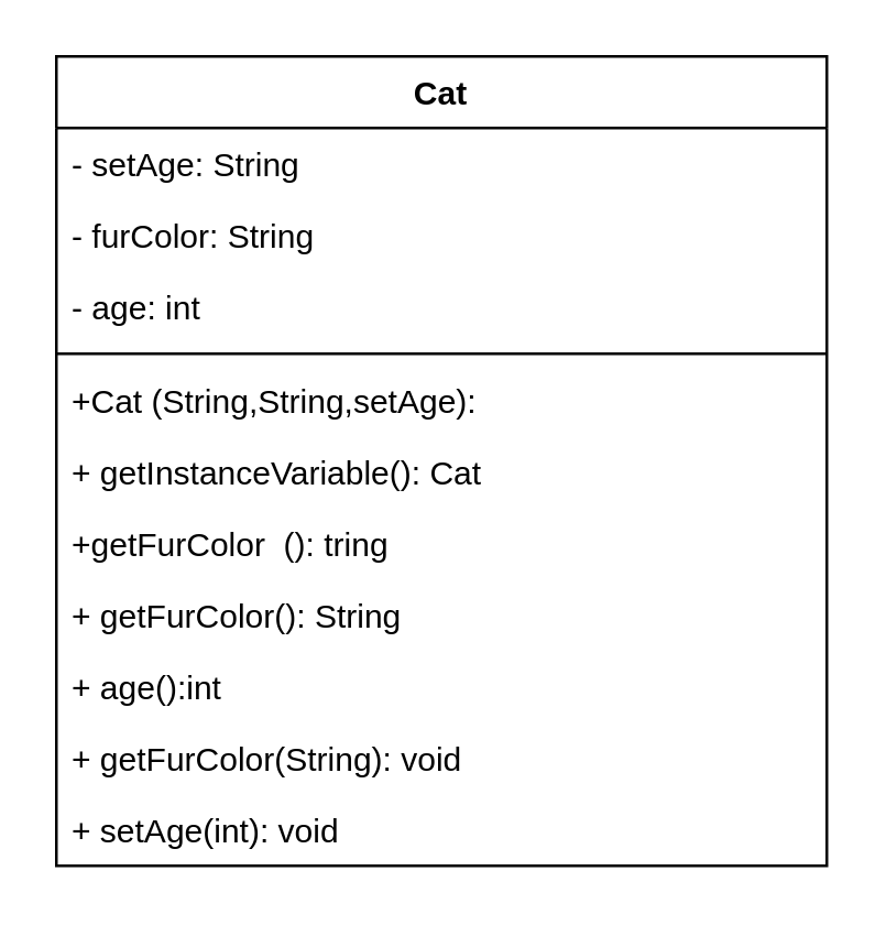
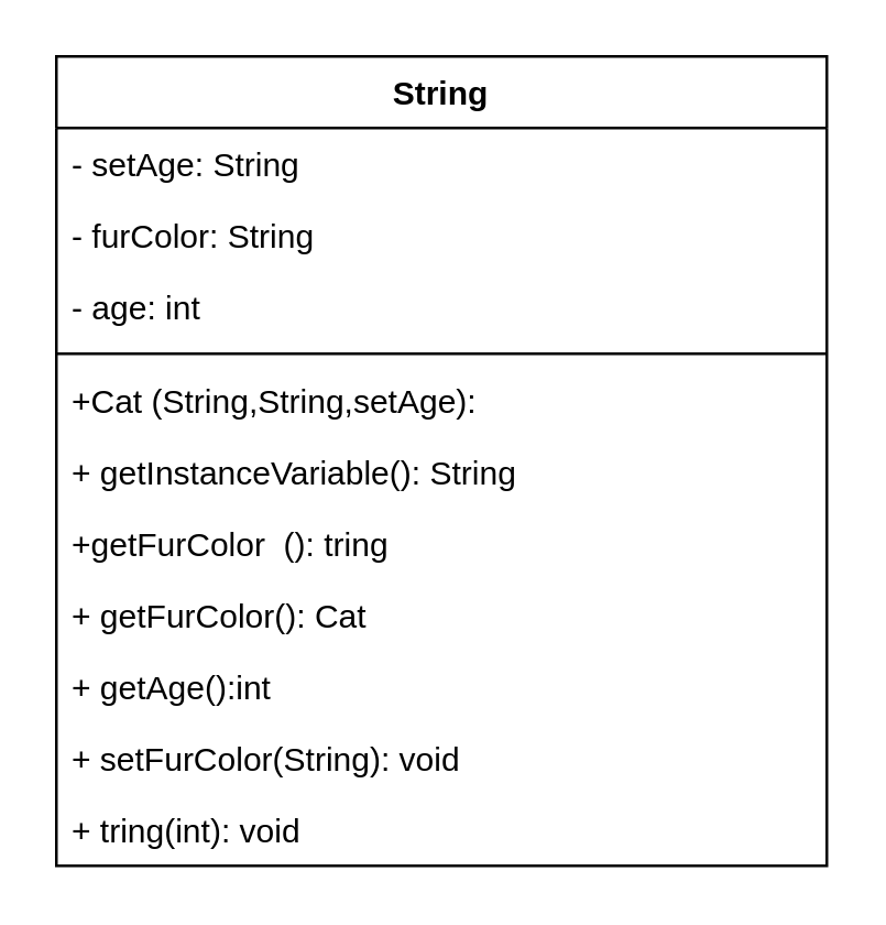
- <mxCell id="2" value="Cat" style="swimlane;fontStyle=1;align=center;verticalAlign=top;childLayout=stackLayout;horizontal=1;startSize=26;horizontalStack=0;resizeParent=1;resizeParentMax=0;resizeLast=0;collapsible=1;marginBottom=0;" parent="1" vertex="1"><mxGeometry x="20" y="20" width="280" height="294" as="geometry" /></mxCell>
+ <mxCell id="2" value="String" style="swimlane;fontStyle=1;align=center;verticalAlign=top;childLayout=stackLayout;horizontal=1;startSize=26;horizontalStack=0;resizeParent=1;resizeParentMax=0;resizeLast=0;collapsible=1;marginBottom=0;" parent="1" vertex="1"><mxGeometry x="20" y="20" width="280" height="294" as="geometry" /></mxCell>
- <mxCell id="8" value="+ getInstanceVariable(): Cat" style="text;strokeColor=none;fillColor=none;align=left;verticalAlign=top;spacingLeft=4;spacingRight=4;overflow=hidden;rotatable=0;points=[[0,0.5],[1,0.5]];portConstraint=eastwest;" parent="2" vertex="1"><mxGeometry y="138" width="280" height="26" as="geometry" /></mxCell>
+ <mxCell id="8" value="+ getInstanceVariable(): String" style="text;strokeColor=none;fillColor=none;align=left;verticalAlign=top;spacingLeft=4;spacingRight=4;overflow=hidden;rotatable=0;points=[[0,0.5],[1,0.5]];portConstraint=eastwest;" parent="2" vertex="1"><mxGeometry y="138" width="280" height="26" as="geometry" /></mxCell>
- <mxCell id="10" value="+ getFurColor(): String" style="text;strokeColor=none;fillColor=none;align=left;verticalAlign=top;spacingLeft=4;spacingRight=4;overflow=hidden;rotatable=0;points=[[0,0.5],[1,0.5]];portConstraint=eastwest;" parent="2" vertex="1"><mxGeometry y="190" width="280" height="26" as="geometry" /></mxCell>
+ <mxCell id="10" value="+ getFurColor(): Cat" style="text;strokeColor=none;fillColor=none;align=left;verticalAlign=top;spacingLeft=4;spacingRight=4;overflow=hidden;rotatable=0;points=[[0,0.5],[1,0.5]];portConstraint=eastwest;" parent="2" vertex="1"><mxGeometry y="190" width="280" height="26" as="geometry" /></mxCell>
- <mxCell id="11" value="+ age():int " style="text;strokeColor=none;fillColor=none;align=left;verticalAlign=top;spacingLeft=4;spacingRight=4;overflow=hidden;rotatable=0;points=[[0,0.5],[1,0.5]];portConstraint=eastwest;" parent="2" vertex="1"><mxGeometry y="216" width="280" height="26" as="geometry" /></mxCell>
+ <mxCell id="11" value="+ getAge():int " style="text;strokeColor=none;fillColor=none;align=left;verticalAlign=top;spacingLeft=4;spacingRight=4;overflow=hidden;rotatable=0;points=[[0,0.5],[1,0.5]];portConstraint=eastwest;" parent="2" vertex="1"><mxGeometry y="216" width="280" height="26" as="geometry" /></mxCell>
- <mxCell id="12" value="+ getFurColor(String): void" style="text;strokeColor=none;fillColor=none;align=left;verticalAlign=top;spacingLeft=4;spacingRight=4;overflow=hidden;rotatable=0;points=[[0,0.5],[1,0.5]];portConstraint=eastwest;" parent="2" vertex="1"><mxGeometry y="242" width="280" height="26" as="geometry" /></mxCell>
+ <mxCell id="12" value="+ setFurColor(String): void" style="text;strokeColor=none;fillColor=none;align=left;verticalAlign=top;spacingLeft=4;spacingRight=4;overflow=hidden;rotatable=0;points=[[0,0.5],[1,0.5]];portConstraint=eastwest;" parent="2" vertex="1"><mxGeometry y="242" width="280" height="26" as="geometry" /></mxCell>
- <mxCell id="13" value="+ setAge(int): void" style="text;strokeColor=none;fillColor=none;align=left;verticalAlign=top;spacingLeft=4;spacingRight=4;overflow=hidden;rotatable=0;points=[[0,0.5],[1,0.5]];portConstraint=eastwest;" parent="2" vertex="1"><mxGeometry y="268" width="280" height="26" as="geometry" /></mxCell>
+ <mxCell id="13" value="+ tring(int): void" style="text;strokeColor=none;fillColor=none;align=left;verticalAlign=top;spacingLeft=4;spacingRight=4;overflow=hidden;rotatable=0;points=[[0,0.5],[1,0.5]];portConstraint=eastwest;" parent="2" vertex="1"><mxGeometry y="268" width="280" height="26" as="geometry" /></mxCell>
